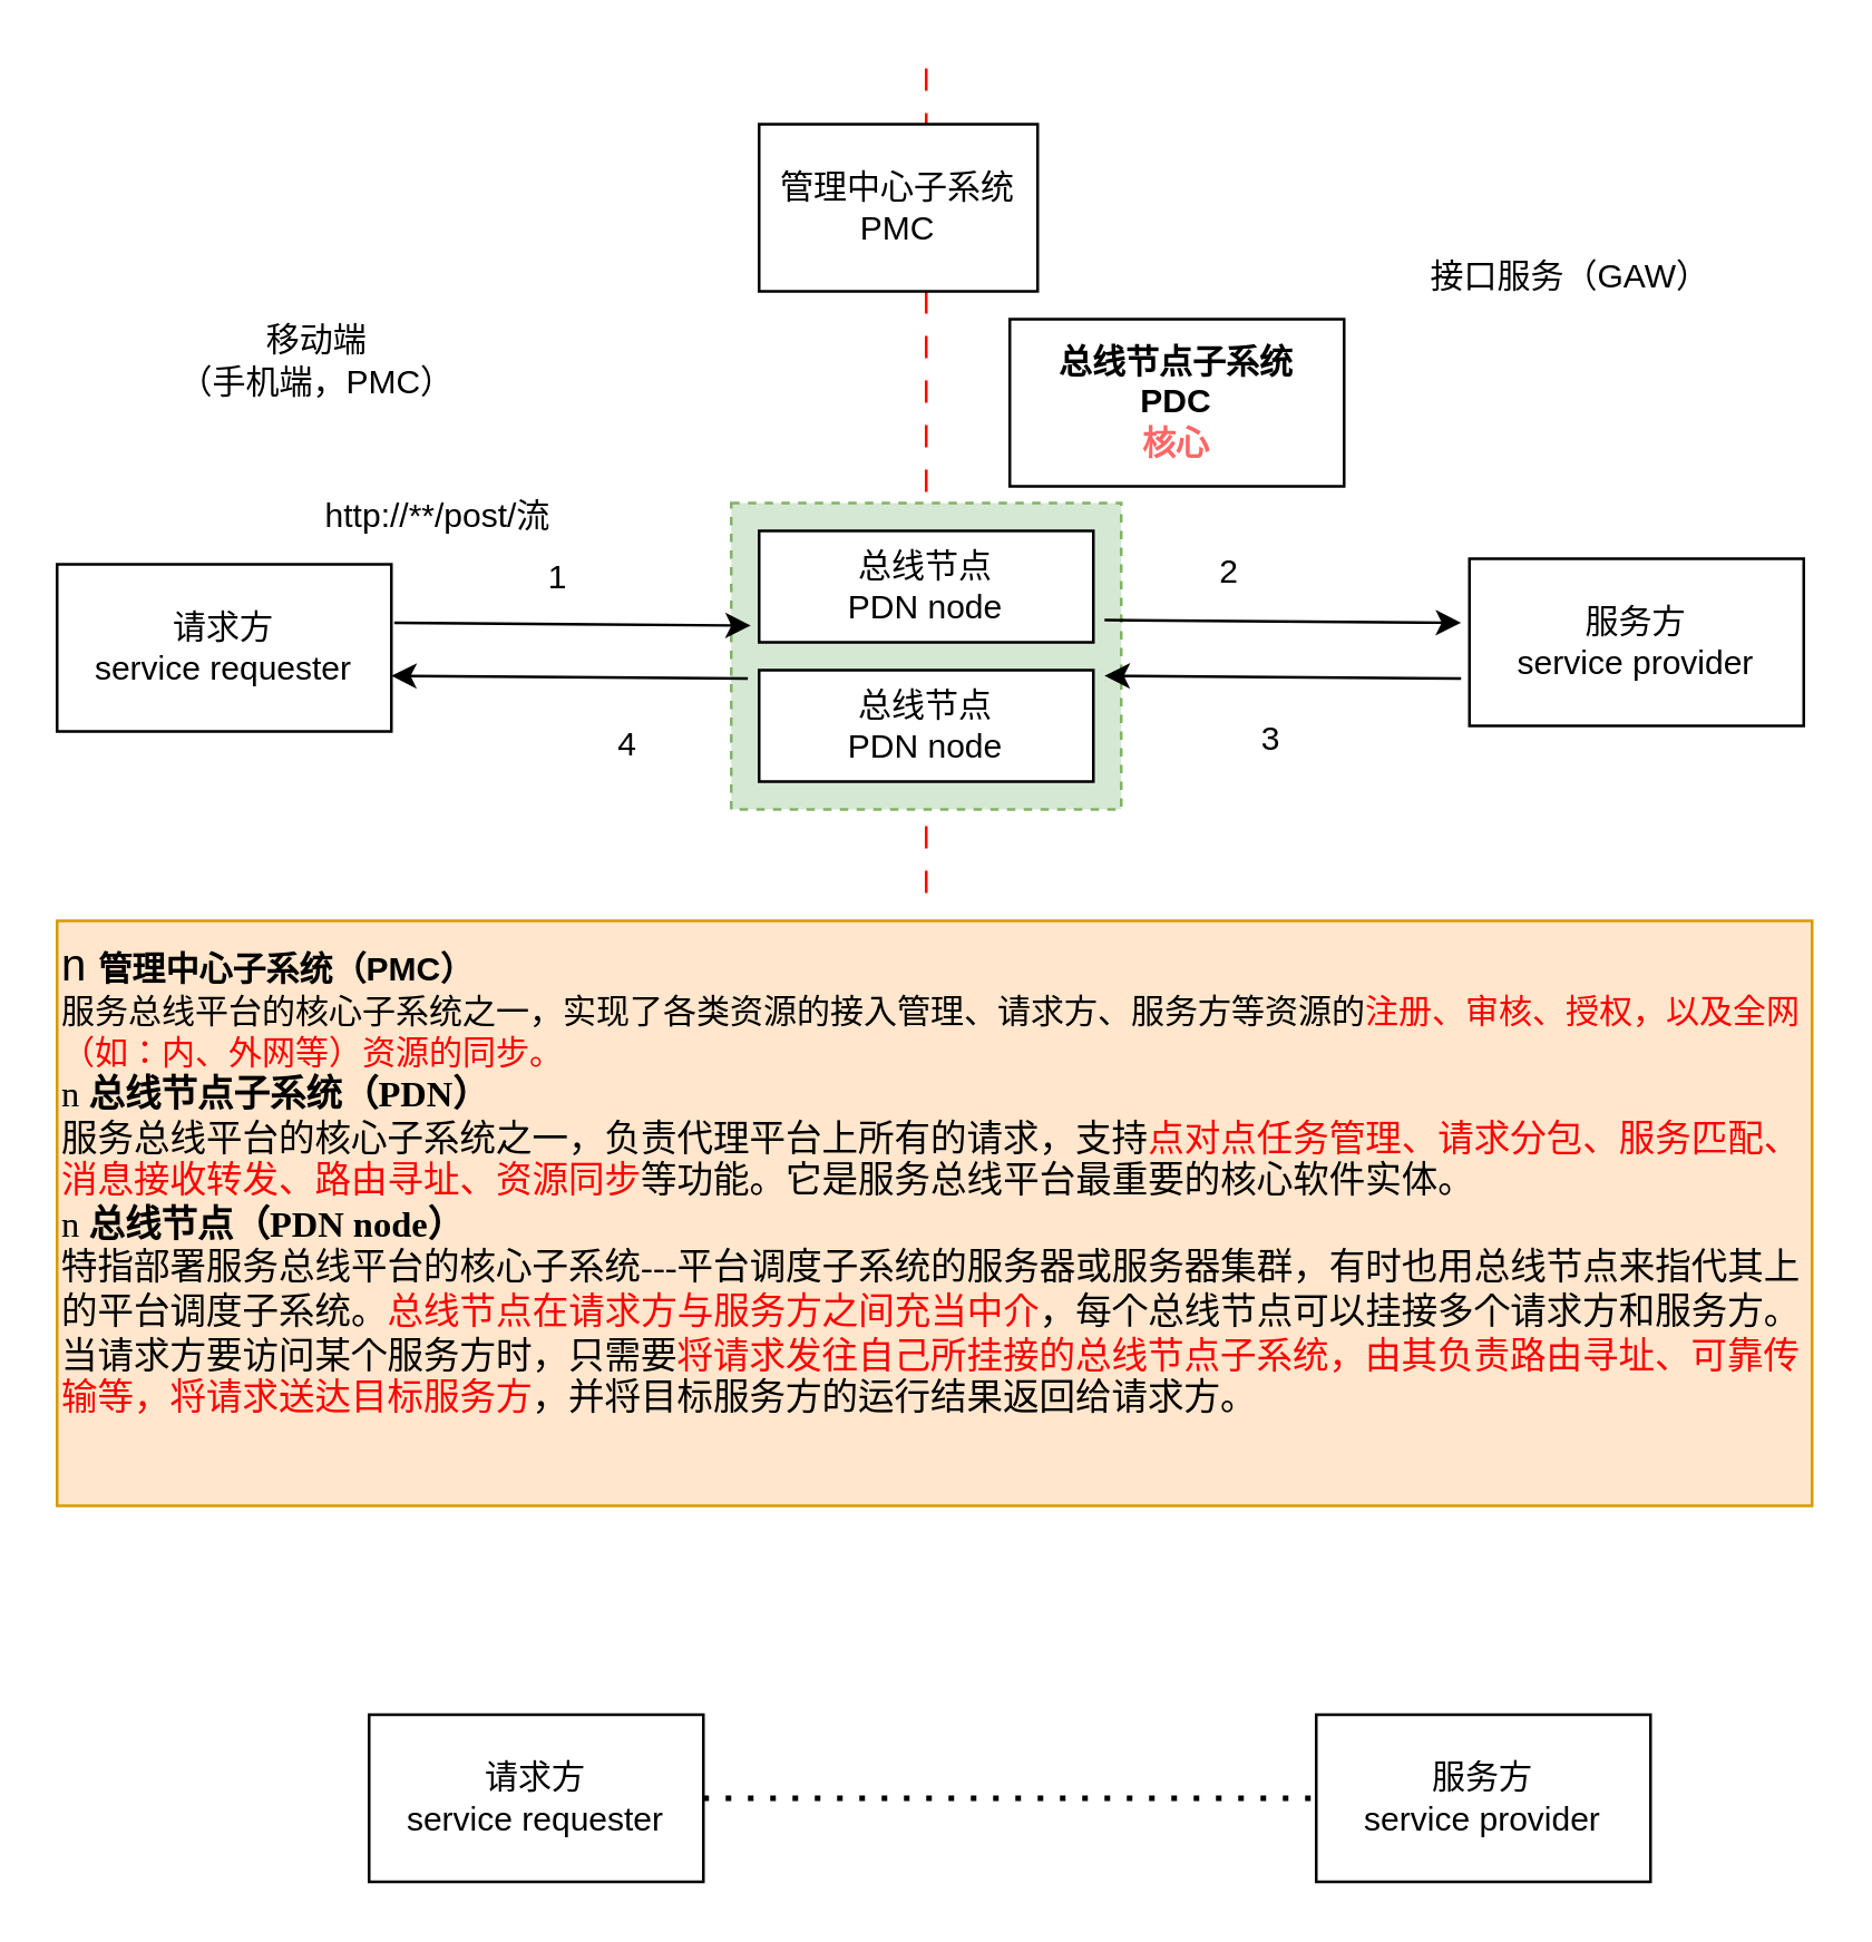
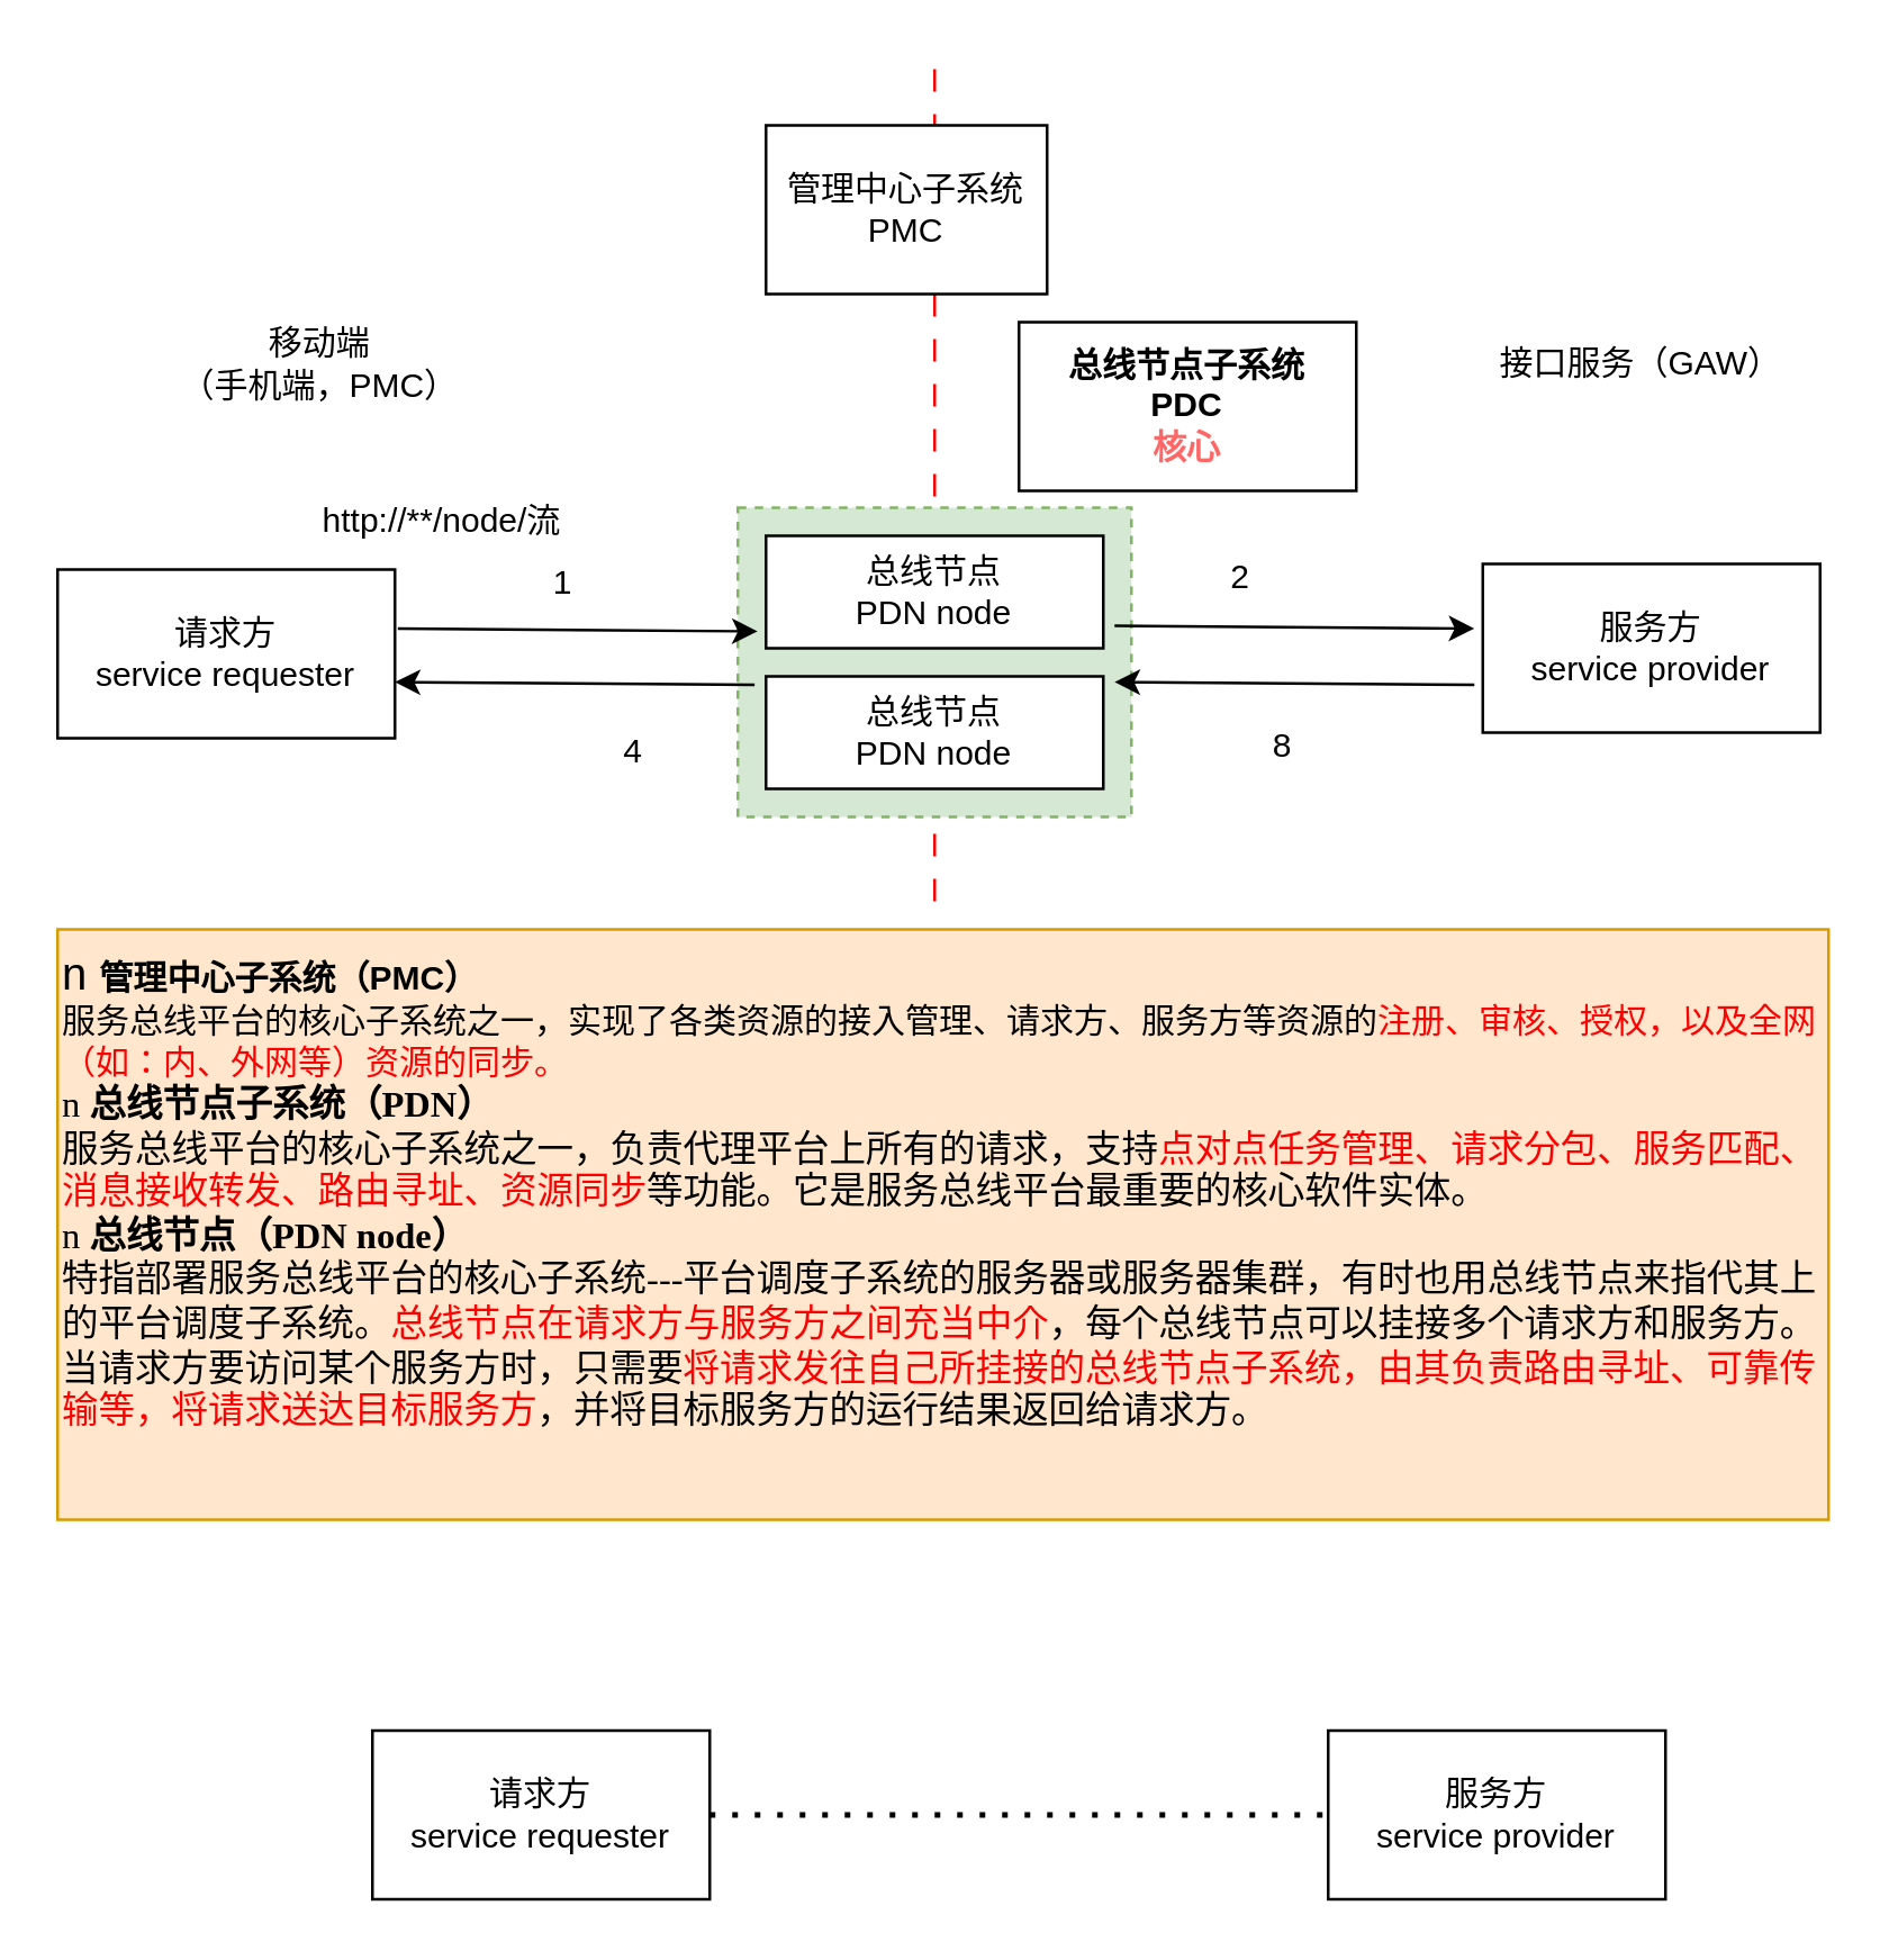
- <mxCell id="21" value="接口服务（GAW）" style="text;html=1;align=center;verticalAlign=middle;whiteSpace=wrap;rounded=0;" vertex="1" parent="1"><mxGeometry x="500" y="84" width="127" height="30" as="geometry" /></mxCell>
+ <mxCell id="21" value="接口服务（GAW）" style="text;html=1;align=center;verticalAlign=middle;whiteSpace=wrap;rounded=0;" vertex="1" parent="1"><mxGeometry x="520" y="114" width="127" height="30" as="geometry" /></mxCell>
- <mxCell id="19" value="http://**/post/流" style="text;html=1;align=center;verticalAlign=middle;whiteSpace=wrap;rounded=0;" vertex="1" parent="1"><mxGeometry x="112" y="170" width="90" height="30" as="geometry" /></mxCell>
+ <mxCell id="19" value="http://**/node/流" style="text;html=1;align=center;verticalAlign=middle;whiteSpace=wrap;rounded=0;" vertex="1" parent="1"><mxGeometry x="112" y="170" width="90" height="30" as="geometry" /></mxCell>
- <mxCell id="16" value="3" style="text;html=1;align=center;verticalAlign=middle;whiteSpace=wrap;rounded=0;" vertex="1" parent="1"><mxGeometry x="426" y="250" width="60" height="30" as="geometry" /></mxCell>
+ <mxCell id="16" value="8" style="text;html=1;align=center;verticalAlign=middle;whiteSpace=wrap;rounded=0;" vertex="1" parent="1"><mxGeometry x="426" y="250" width="60" height="30" as="geometry" /></mxCell>
